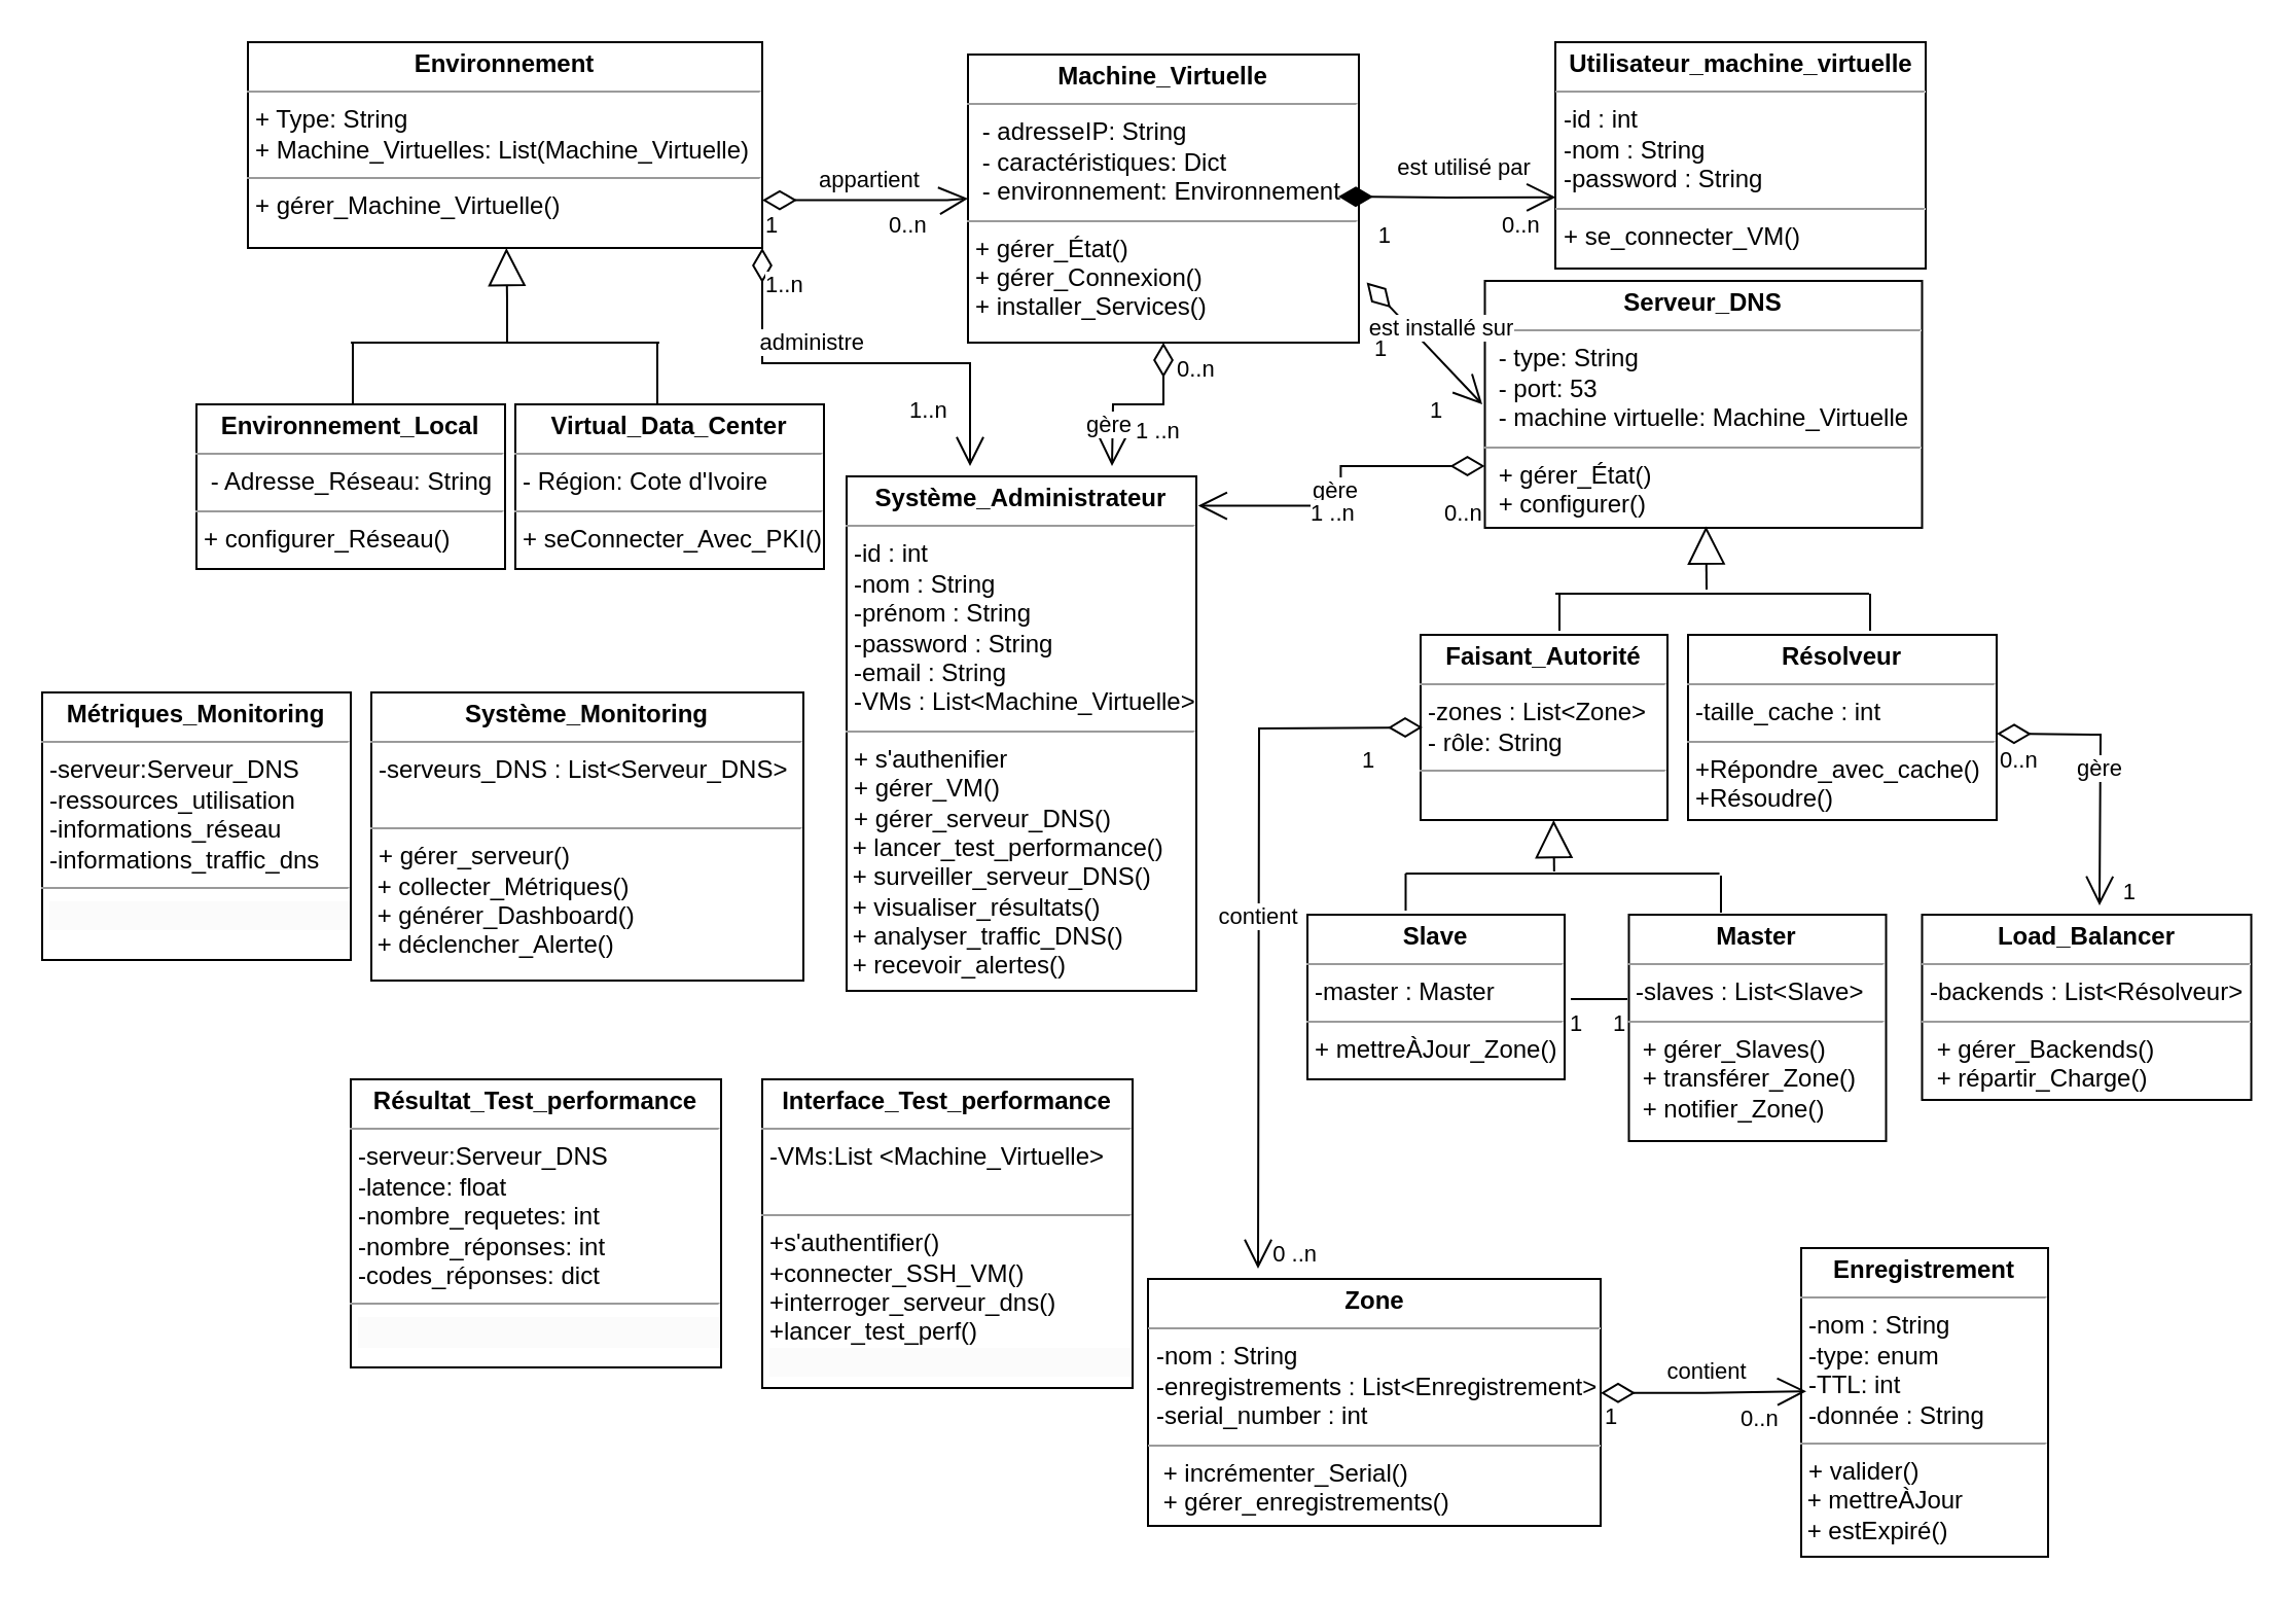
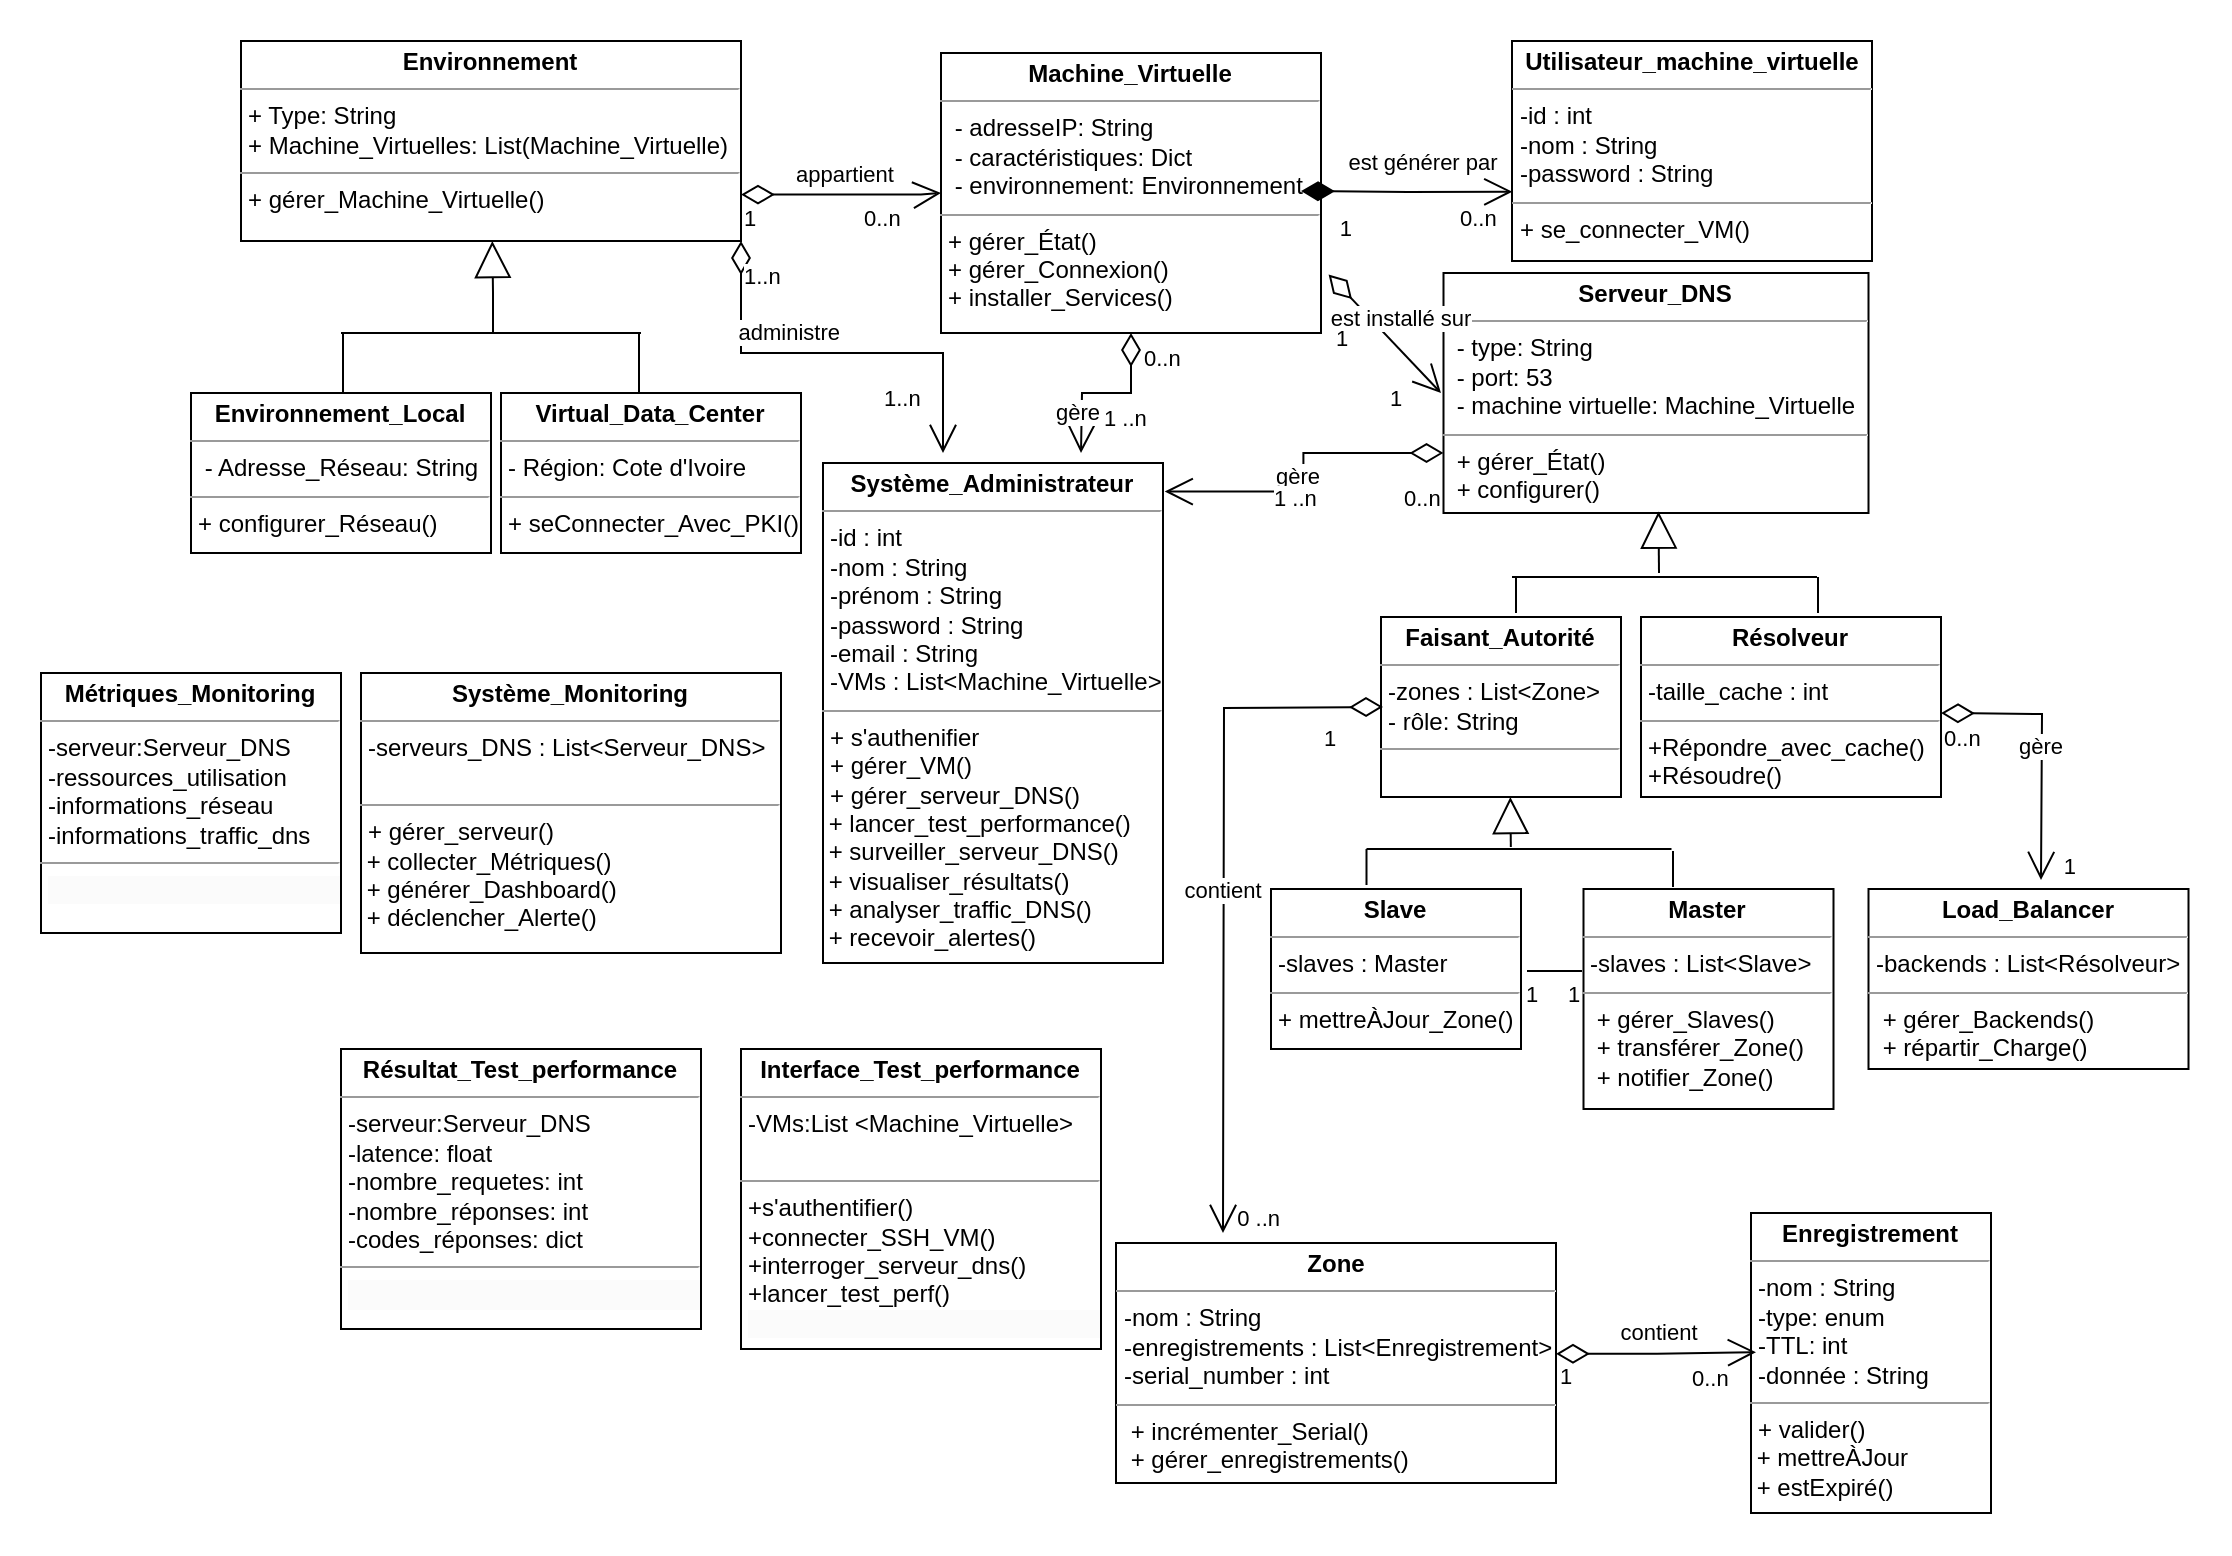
- <mxCell id="29" value="&lt;span style=&quot;font-size: 11px; background-color: initial;&quot;&gt;est utilisé par&lt;/span&gt;" style="text;html=1;align=center;verticalAlign=middle;resizable=0;points=[];autosize=1;strokeColor=none;fillColor=none;" vertex="1" parent="1"><mxGeometry x="665.5" y="66" width="90" height="30" as="geometry" /></mxCell>
+ <mxCell id="29" value="&lt;span style=&quot;font-size: 11px; background-color: initial;&quot;&gt;est générer par&lt;/span&gt;" style="text;html=1;align=center;verticalAlign=middle;resizable=0;points=[];autosize=1;strokeColor=none;fillColor=none;" vertex="1" parent="1"><mxGeometry x="665.5" y="66" width="90" height="30" as="geometry" /></mxCell>
- <mxCell id="9" value="&lt;p style=&quot;margin:0px;margin-top:4px;text-align:center;&quot;&gt;&lt;b&gt;Slave&lt;/b&gt;&lt;/p&gt;&lt;hr size=&quot;1&quot;&gt;&lt;p style=&quot;margin:0px;margin-left:4px;&quot;&gt;-master : Master&lt;/p&gt;&lt;hr size=&quot;1&quot;&gt;&lt;p style=&quot;margin:0px;margin-left:4px;&quot;&gt;&lt;span style=&quot;background-color: initial;&quot;&gt;+&amp;nbsp;&lt;/span&gt;&lt;span style=&quot;text-wrap: wrap; background-color: initial;&quot;&gt;mettreÀJour&lt;/span&gt;&lt;span style=&quot;background-color: initial;&quot;&gt;_Zone()&lt;/span&gt;&lt;/p&gt;&lt;p style=&quot;margin:0px;margin-left:4px;&quot;&gt;&lt;br&gt;&lt;/p&gt;" style="verticalAlign=top;align=left;overflow=fill;fontSize=12;fontFamily=Helvetica;html=1;rounded=0;shadow=0;comic=0;labelBackgroundColor=none;strokeWidth=1" vertex="1" parent="1"><mxGeometry x="635" y="444" width="125" height="80" as="geometry" /></mxCell>
+ <mxCell id="9" value="&lt;p style=&quot;margin:0px;margin-top:4px;text-align:center;&quot;&gt;&lt;b&gt;Slave&lt;/b&gt;&lt;/p&gt;&lt;hr size=&quot;1&quot;&gt;&lt;p style=&quot;margin:0px;margin-left:4px;&quot;&gt;-slaves : Master&lt;/p&gt;&lt;hr size=&quot;1&quot;&gt;&lt;p style=&quot;margin:0px;margin-left:4px;&quot;&gt;&lt;span style=&quot;background-color: initial;&quot;&gt;+&amp;nbsp;&lt;/span&gt;&lt;span style=&quot;text-wrap: wrap; background-color: initial;&quot;&gt;mettreÀJour&lt;/span&gt;&lt;span style=&quot;background-color: initial;&quot;&gt;_Zone()&lt;/span&gt;&lt;/p&gt;&lt;p style=&quot;margin:0px;margin-left:4px;&quot;&gt;&lt;br&gt;&lt;/p&gt;" style="verticalAlign=top;align=left;overflow=fill;fontSize=12;fontFamily=Helvetica;html=1;rounded=0;shadow=0;comic=0;labelBackgroundColor=none;strokeWidth=1" vertex="1" parent="1"><mxGeometry x="635" y="444" width="125" height="80" as="geometry" /></mxCell>
